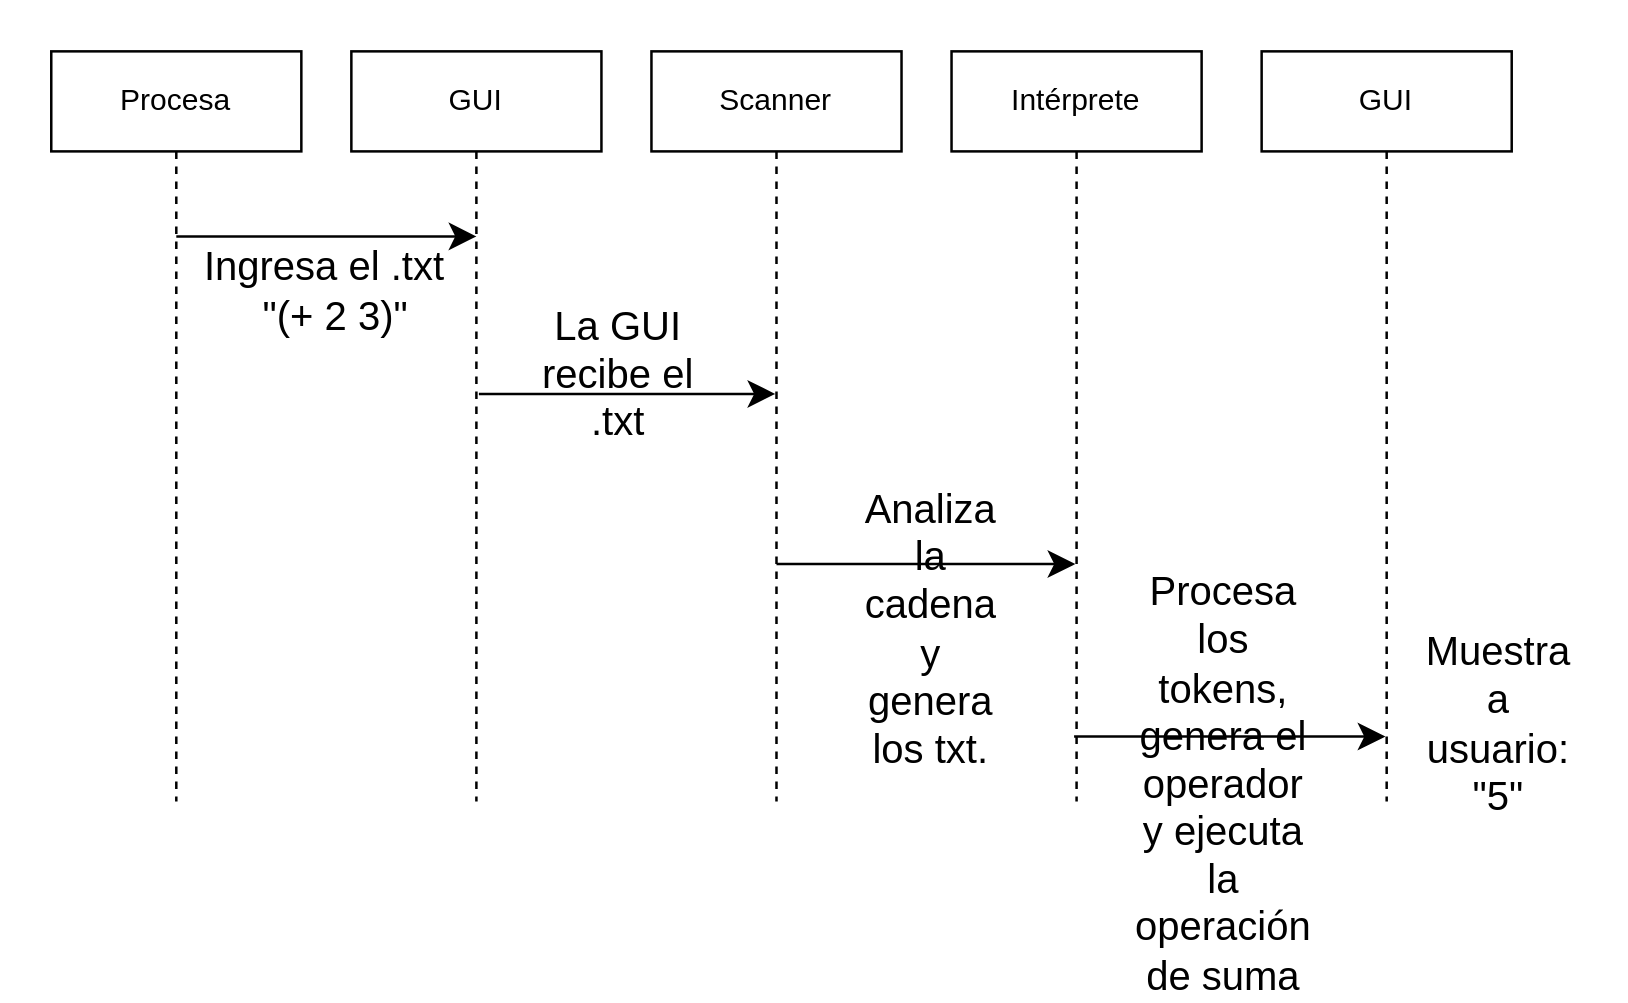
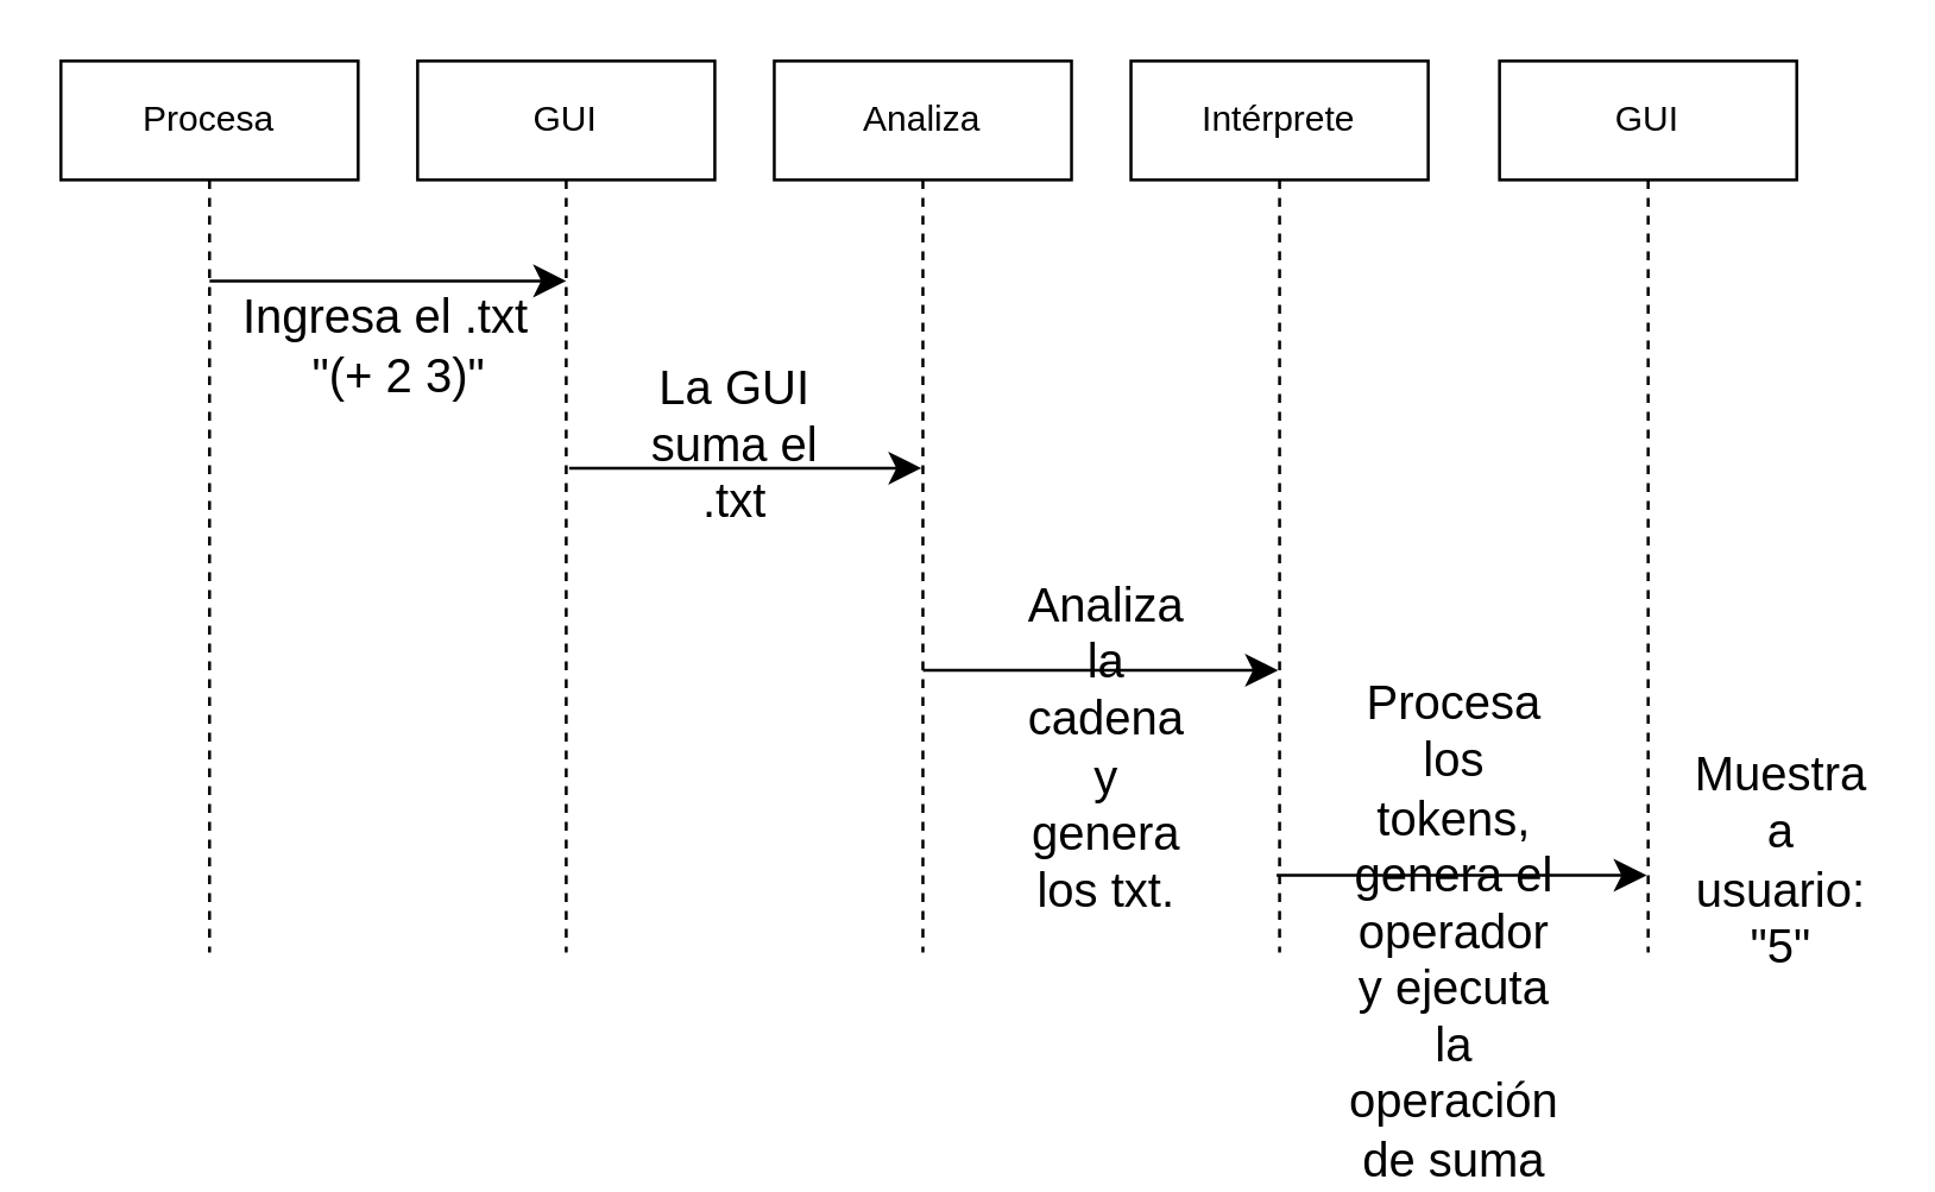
- <mxCell id="4" value="Scanner" style="shape=umlLifeline;perimeter=lifelinePerimeter;whiteSpace=wrap;html=1;container=1;dropTarget=0;collapsible=0;recursiveResize=0;outlineConnect=0;portConstraint=eastwest;newEdgeStyle={&quot;edgeStyle&quot;:&quot;elbowEdgeStyle&quot;,&quot;elbow&quot;:&quot;vertical&quot;,&quot;curved&quot;:0,&quot;rounded&quot;:0};" parent="1" vertex="1"><mxGeometry x="260" y="20" width="100" height="300" as="geometry" /></mxCell>
+ <mxCell id="4" value="Analiza" style="shape=umlLifeline;perimeter=lifelinePerimeter;whiteSpace=wrap;html=1;container=1;dropTarget=0;collapsible=0;recursiveResize=0;outlineConnect=0;portConstraint=eastwest;newEdgeStyle={&quot;edgeStyle&quot;:&quot;elbowEdgeStyle&quot;,&quot;elbow&quot;:&quot;vertical&quot;,&quot;curved&quot;:0,&quot;rounded&quot;:0};" parent="1" vertex="1"><mxGeometry x="260" y="20" width="100" height="300" as="geometry" /></mxCell>
- <mxCell id="12" value="La GUI recibe el .txt" style="text;strokeColor=none;fillColor=none;html=1;align=center;verticalAlign=middle;whiteSpace=wrap;rounded=0;fontSize=16;" parent="1" vertex="1"><mxGeometry x="209" y="134" width="76" height="30" as="geometry" /></mxCell>
+ <mxCell id="12" value="La GUI suma el .txt" style="text;strokeColor=none;fillColor=none;html=1;align=center;verticalAlign=middle;whiteSpace=wrap;rounded=0;fontSize=16;" parent="1" vertex="1"><mxGeometry x="209" y="134" width="76" height="30" as="geometry" /></mxCell>
